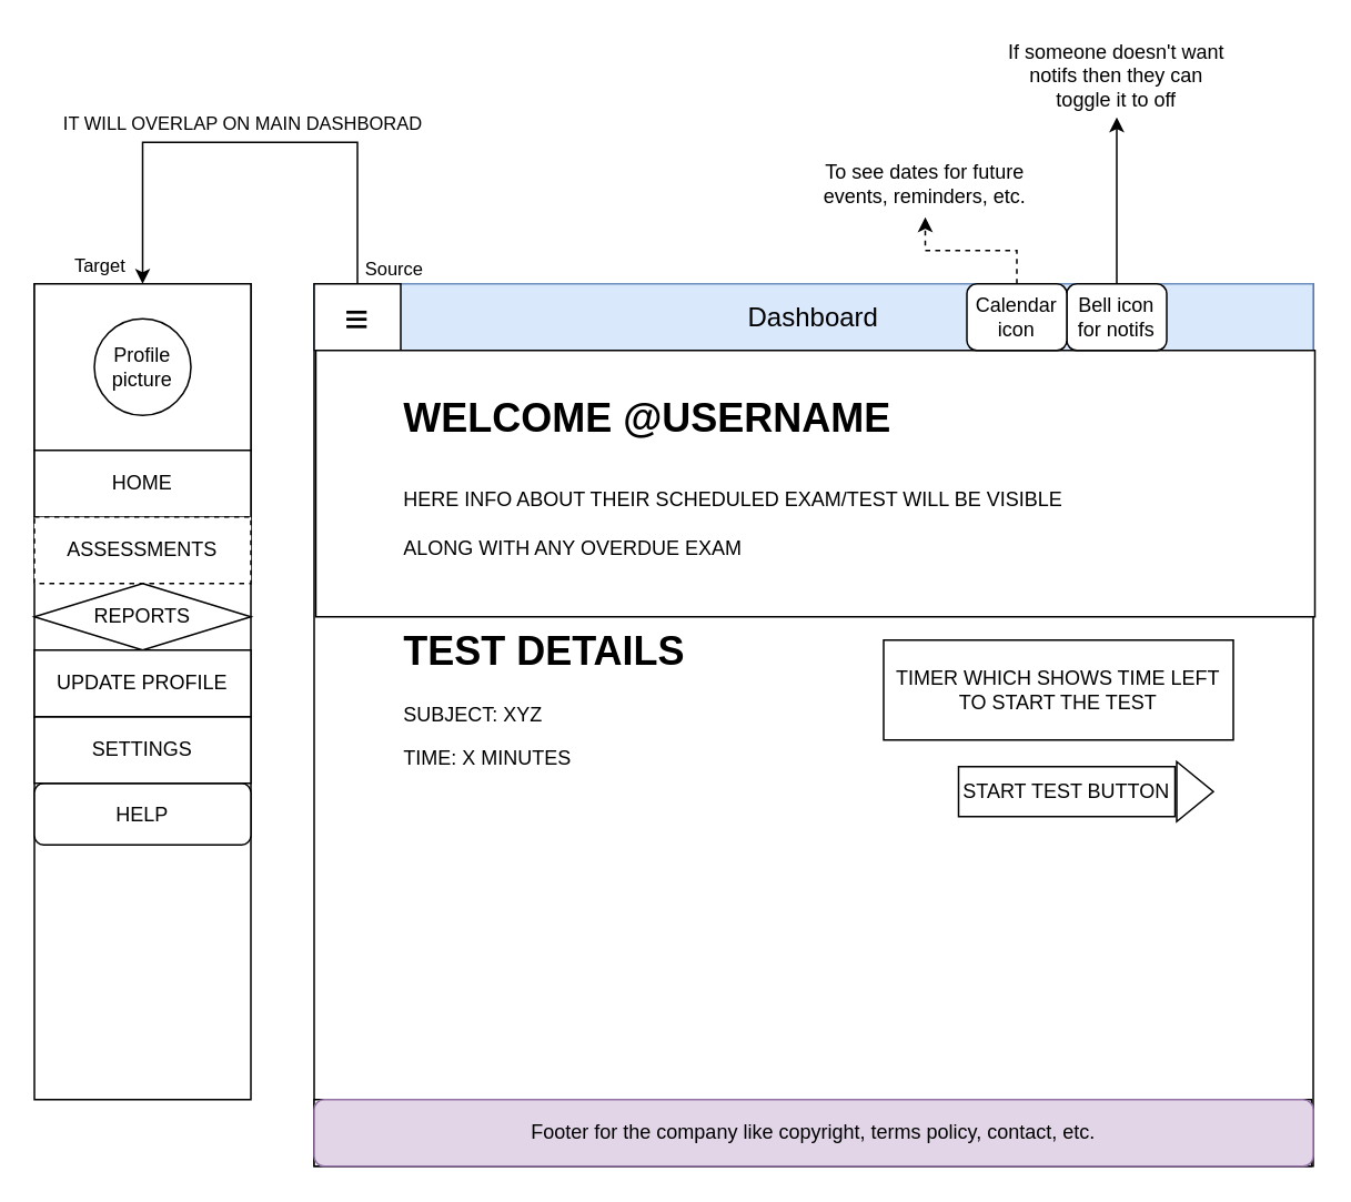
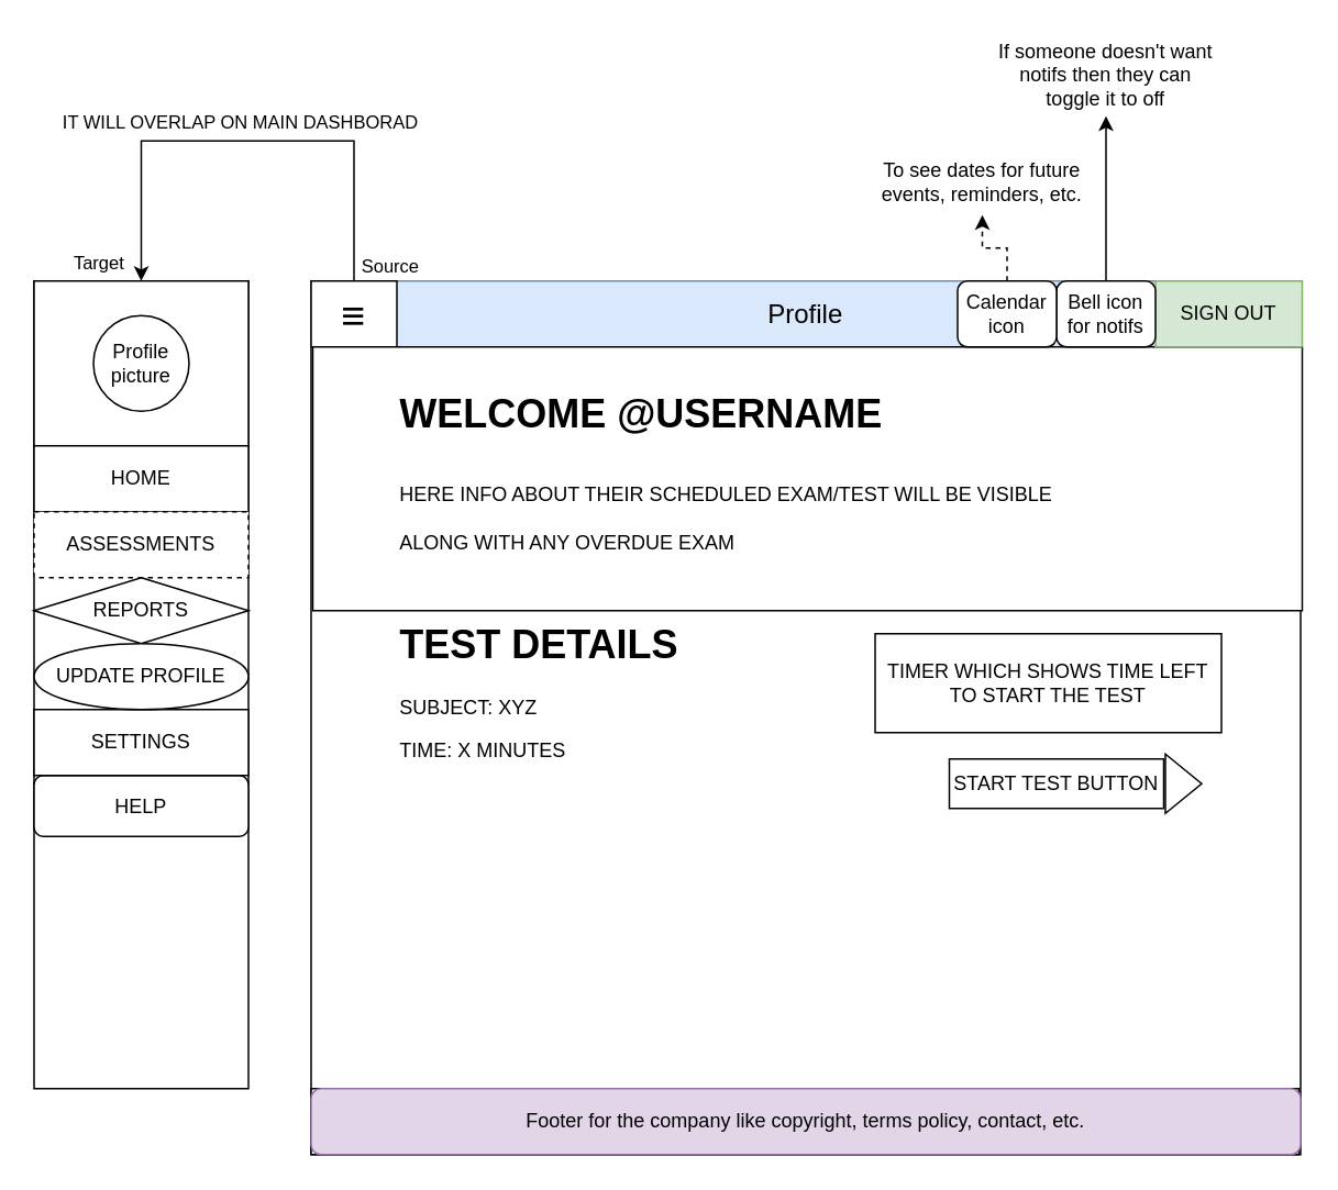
- <mxCell id="30" value="To see dates for future events, reminders, etc." style="text;html=1;align=center;verticalAlign=middle;whiteSpace=wrap;rounded=0;" vertex="1" parent="1"><mxGeometry x="490" y="90" width="130" height="40" as="geometry" /></mxCell>
+ <mxCell id="30" value="To see dates for future events, reminders, etc." style="text;html=1;align=center;verticalAlign=middle;whiteSpace=wrap;rounded=0;" vertex="1" parent="1"><mxGeometry x="530" y="90" width="130" height="40" as="geometry" /></mxCell>
- <mxCell id="5" value="&lt;font style=&quot;font-size: 16px;&quot;&gt;Dashboard&lt;/font&gt;" style="rounded=0;whiteSpace=wrap;html=1;fillColor=#dae8fc;strokeColor=#6c8ebf;" parent="1" vertex="1"><mxGeometry x="188" y="170" width="600" height="40" as="geometry" /></mxCell>
+ <mxCell id="5" value="&lt;font style=&quot;font-size: 16px;&quot;&gt;Profile&lt;/font&gt;" style="rounded=0;whiteSpace=wrap;html=1;fillColor=#dae8fc;strokeColor=#6c8ebf;" parent="1" vertex="1"><mxGeometry x="188" y="170" width="600" height="40" as="geometry" /></mxCell>
+ <mxCell id="24" value="SIGN OUT" style="rounded=0;whiteSpace=wrap;html=1;fillColor=#d5e8d4;strokeColor=#82b366;" vertex="1" parent="1"><mxGeometry x="700" y="170" width="89" height="40" as="geometry" /></mxCell>
- <mxCell id="32" value="UPDATE PROFILE" style="rounded=0;whiteSpace=wrap;html=1;" vertex="1" parent="1"><mxGeometry x="20" y="390" width="130" height="40" as="geometry" /></mxCell>
+ <mxCell id="32" value="UPDATE PROFILE" style="ellipse;whiteSpace=wrap;html=1;" vertex="1" parent="1"><mxGeometry x="20" y="390" width="130" height="40" as="geometry" /></mxCell>
